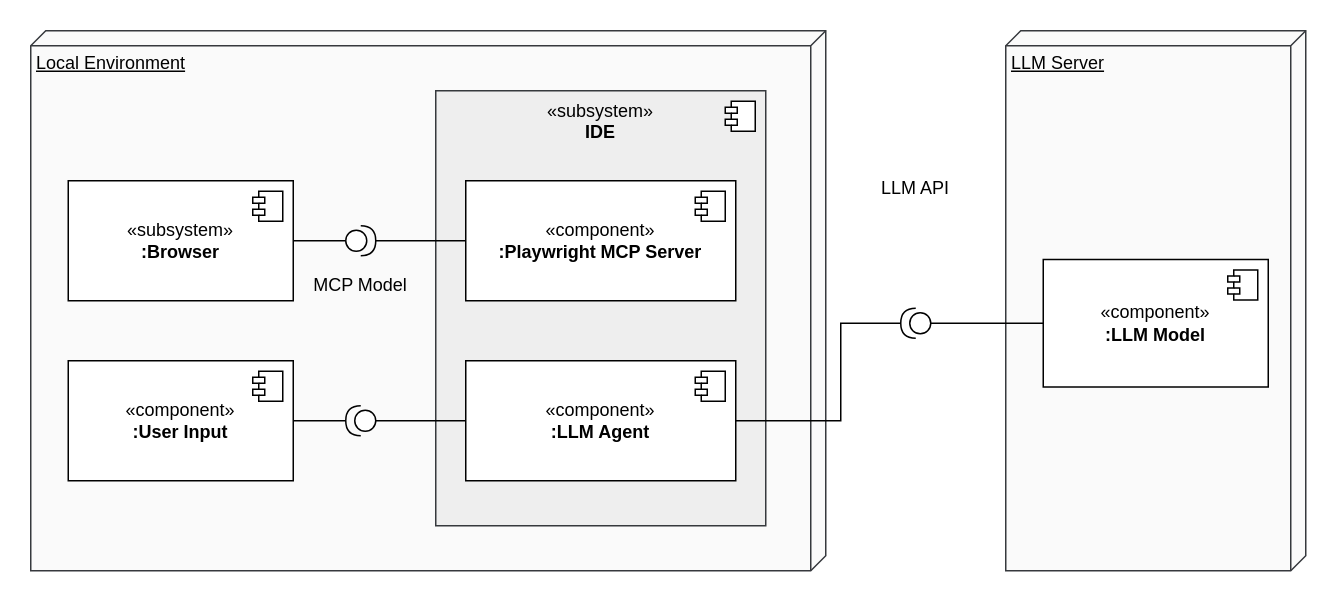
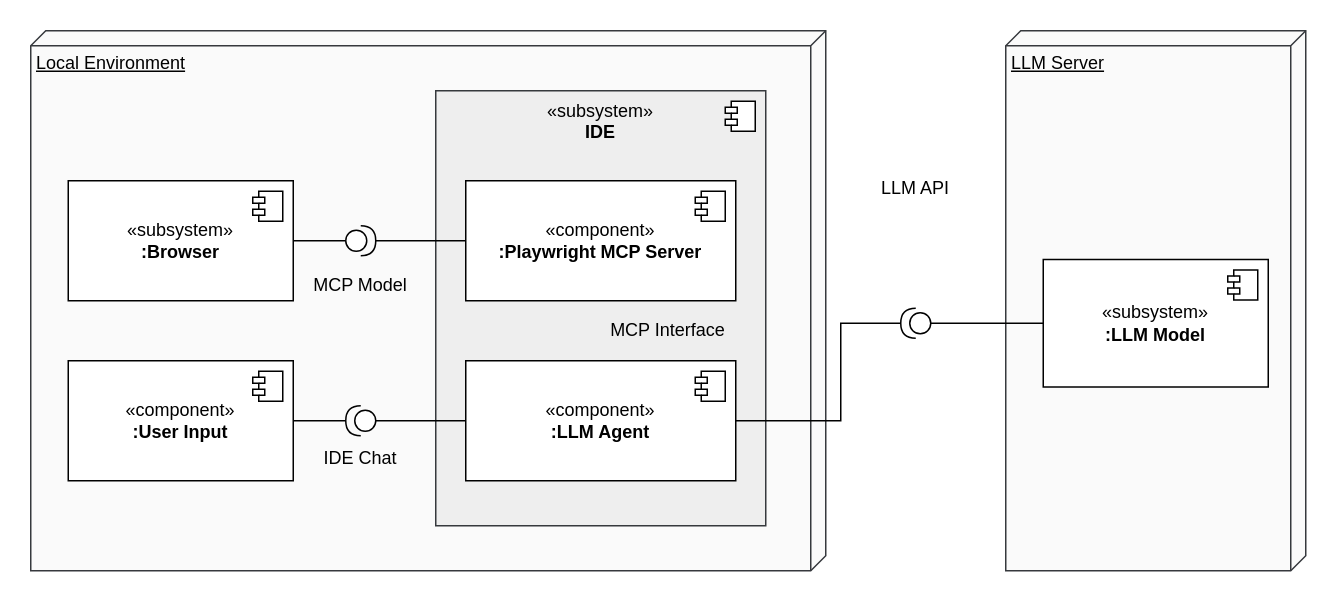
- <mxCell id="10" value="«component&lt;span style=&quot;background-color: transparent; color: light-dark(rgb(0, 0, 0), rgb(255, 255, 255));&quot;&gt;»&lt;/span&gt;&lt;div&gt;&lt;b&gt;:LLM Model&lt;/b&gt;&lt;/div&gt;" style="html=1;dropTarget=0;whiteSpace=wrap;" parent="1" vertex="1"><mxGeometry x="695" y="172.5" width="150" height="85" as="geometry" /></mxCell>
+ <mxCell id="10" value="«subsystem&lt;span style=&quot;background-color: transparent; color: light-dark(rgb(0, 0, 0), rgb(255, 255, 255));&quot;&gt;»&lt;/span&gt;&lt;div&gt;&lt;b&gt;:LLM Model&lt;/b&gt;&lt;/div&gt;" style="html=1;dropTarget=0;whiteSpace=wrap;" parent="1" vertex="1"><mxGeometry x="695" y="172.5" width="150" height="85" as="geometry" /></mxCell>
+ <mxCell id="20" value="MCP Interface" style="text;html=1;align=center;verticalAlign=middle;whiteSpace=wrap;rounded=0;" parent="1" vertex="1"><mxGeometry x="400" y="205" width="90" height="30" as="geometry" /></mxCell>
+ <mxCell id="28" value="IDE Chat" style="text;html=1;align=center;verticalAlign=middle;whiteSpace=wrap;rounded=0;" vertex="1" parent="1"><mxGeometry x="195" y="290" width="90" height="30" as="geometry" /></mxCell>
